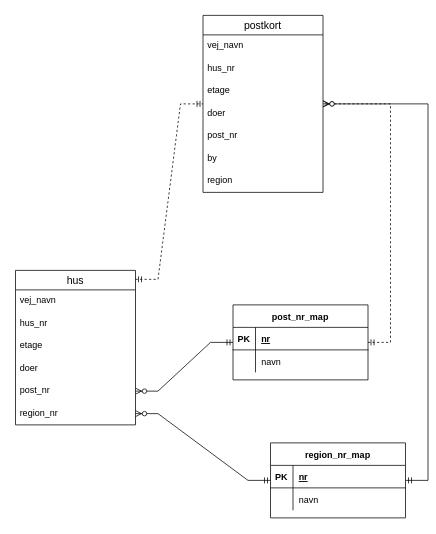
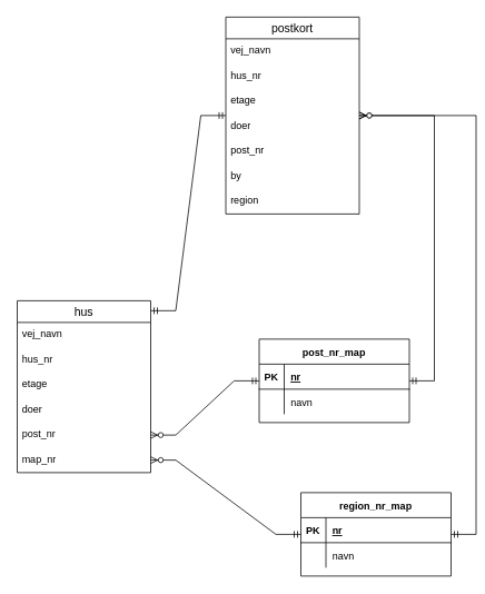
- <mxCell id="17" value="" style="edgeStyle=entityRelationEdgeStyle;fontSize=12;html=1;endArrow=ERmandOne;startArrow=ERmandOne;rounded=0;strokeWidth=1;exitX=1;exitY=0.058;exitDx=0;exitDy=0;exitPerimeter=0;dashed=1;" edge="1" parent="1" source="10" target="2"><mxGeometry width="100" height="100" relative="1" as="geometry"><mxPoint x="480" y="540" as="sourcePoint" /><mxPoint x="60" y="306" as="targetPoint" /></mxGeometry></mxCell>
+ <mxCell id="17" value="" style="edgeStyle=entityRelationEdgeStyle;fontSize=12;html=1;endArrow=ERmandOne;startArrow=ERmandOne;rounded=0;strokeWidth=1;exitX=1;exitY=0.058;exitDx=0;exitDy=0;exitPerimeter=0;" edge="1" parent="1" source="10" target="2"><mxGeometry width="100" height="100" relative="1" as="geometry"><mxPoint x="480" y="540" as="sourcePoint" /><mxPoint x="60" y="306" as="targetPoint" /></mxGeometry></mxCell>
- <mxCell id="34" value="" style="edgeStyle=entityRelationEdgeStyle;fontSize=12;html=1;endArrow=ERzeroToMany;startArrow=ERmandOne;rounded=0;strokeWidth=1;dashed=1;" edge="1" parent="1" source="18" target="2"><mxGeometry width="100" height="100" relative="1" as="geometry"><mxPoint x="685" y="140" as="sourcePoint" /><mxPoint x="520" y="161" as="targetPoint" /></mxGeometry></mxCell>
+ <mxCell id="34" value="" style="edgeStyle=entityRelationEdgeStyle;fontSize=12;html=1;endArrow=ERzeroToMany;startArrow=ERmandOne;rounded=0;strokeWidth=1;" edge="1" parent="1" source="18" target="2"><mxGeometry width="100" height="100" relative="1" as="geometry"><mxPoint x="685" y="140" as="sourcePoint" /><mxPoint x="520" y="161" as="targetPoint" /></mxGeometry></mxCell>
- <mxCell id="16" value="region_nr" style="text;strokeColor=none;fillColor=none;spacingLeft=4;spacingRight=4;overflow=hidden;rotatable=0;points=[[0,0.5],[1,0.5]];portConstraint=eastwest;fontSize=12;" vertex="1" parent="10"><mxGeometry y="176" width="160" height="30" as="geometry" /></mxCell>
+ <mxCell id="16" value="map_nr" style="text;strokeColor=none;fillColor=none;spacingLeft=4;spacingRight=4;overflow=hidden;rotatable=0;points=[[0,0.5],[1,0.5]];portConstraint=eastwest;fontSize=12;" vertex="1" parent="10"><mxGeometry y="176" width="160" height="30" as="geometry" /></mxCell>
